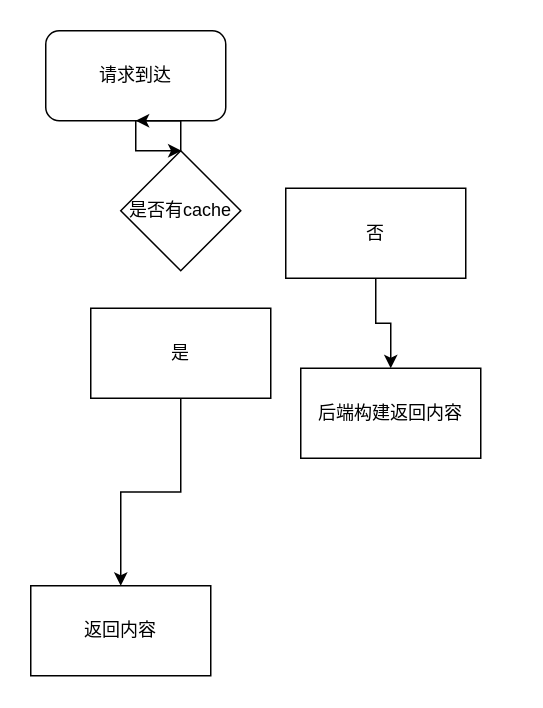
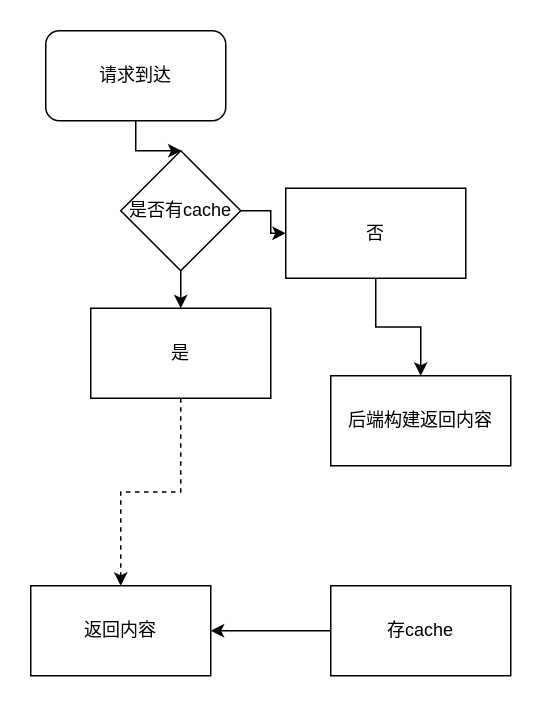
- <mxCell id="4" value="" style="edgeStyle=orthogonalEdgeStyle;rounded=0;orthogonalLoop=1;jettySize=auto;html=1;" edge="1" parent="1" source="6" target="3"><mxGeometry relative="1" as="geometry" /></mxCell>
+ <mxCell id="4" value="" style="edgeStyle=orthogonalEdgeStyle;rounded=0;orthogonalLoop=1;jettySize=auto;html=1;" edge="1" parent="1" source="6" target="8"><mxGeometry relative="1" as="geometry" /></mxCell>
+ <mxCell id="5" value="" style="edgeStyle=orthogonalEdgeStyle;rounded=0;orthogonalLoop=1;jettySize=auto;html=1;" edge="1" parent="1" source="6" target="14"><mxGeometry relative="1" as="geometry" /></mxCell>
- <mxCell id="9" value="后端构建返回内容" style="whiteSpace=wrap;html=1;" vertex="1" parent="1"><mxGeometry x="200" y="245" width="120" height="60" as="geometry" /></mxCell>
+ <mxCell id="9" value="后端构建返回内容" style="whiteSpace=wrap;html=1;" vertex="1" parent="1"><mxGeometry x="220" y="250" width="120" height="60" as="geometry" /></mxCell>
- <mxCell id="13" style="edgeStyle=orthogonalEdgeStyle;rounded=0;orthogonalLoop=1;jettySize=auto;html=1;entryX=0.5;entryY=0;entryDx=0;entryDy=0;" edge="1" parent="1" source="14" target="12"><mxGeometry relative="1" as="geometry" /></mxCell>
+ <mxCell id="13" style="edgeStyle=orthogonalEdgeStyle;rounded=0;orthogonalLoop=1;jettySize=auto;html=1;entryX=0.5;entryY=0;entryDx=0;entryDy=0;dashed=1;" edge="1" parent="1" source="14" target="12"><mxGeometry relative="1" as="geometry" /></mxCell>
+ <mxCell id="10" value="" style="edgeStyle=orthogonalEdgeStyle;rounded=0;orthogonalLoop=1;jettySize=auto;html=1;" edge="1" parent="1" source="11" target="12"><mxGeometry relative="1" as="geometry" /></mxCell>
+ <mxCell id="11" value="存cache" style="whiteSpace=wrap;html=1;" vertex="1" parent="1"><mxGeometry x="220" y="390" width="120" height="60" as="geometry" /></mxCell>
